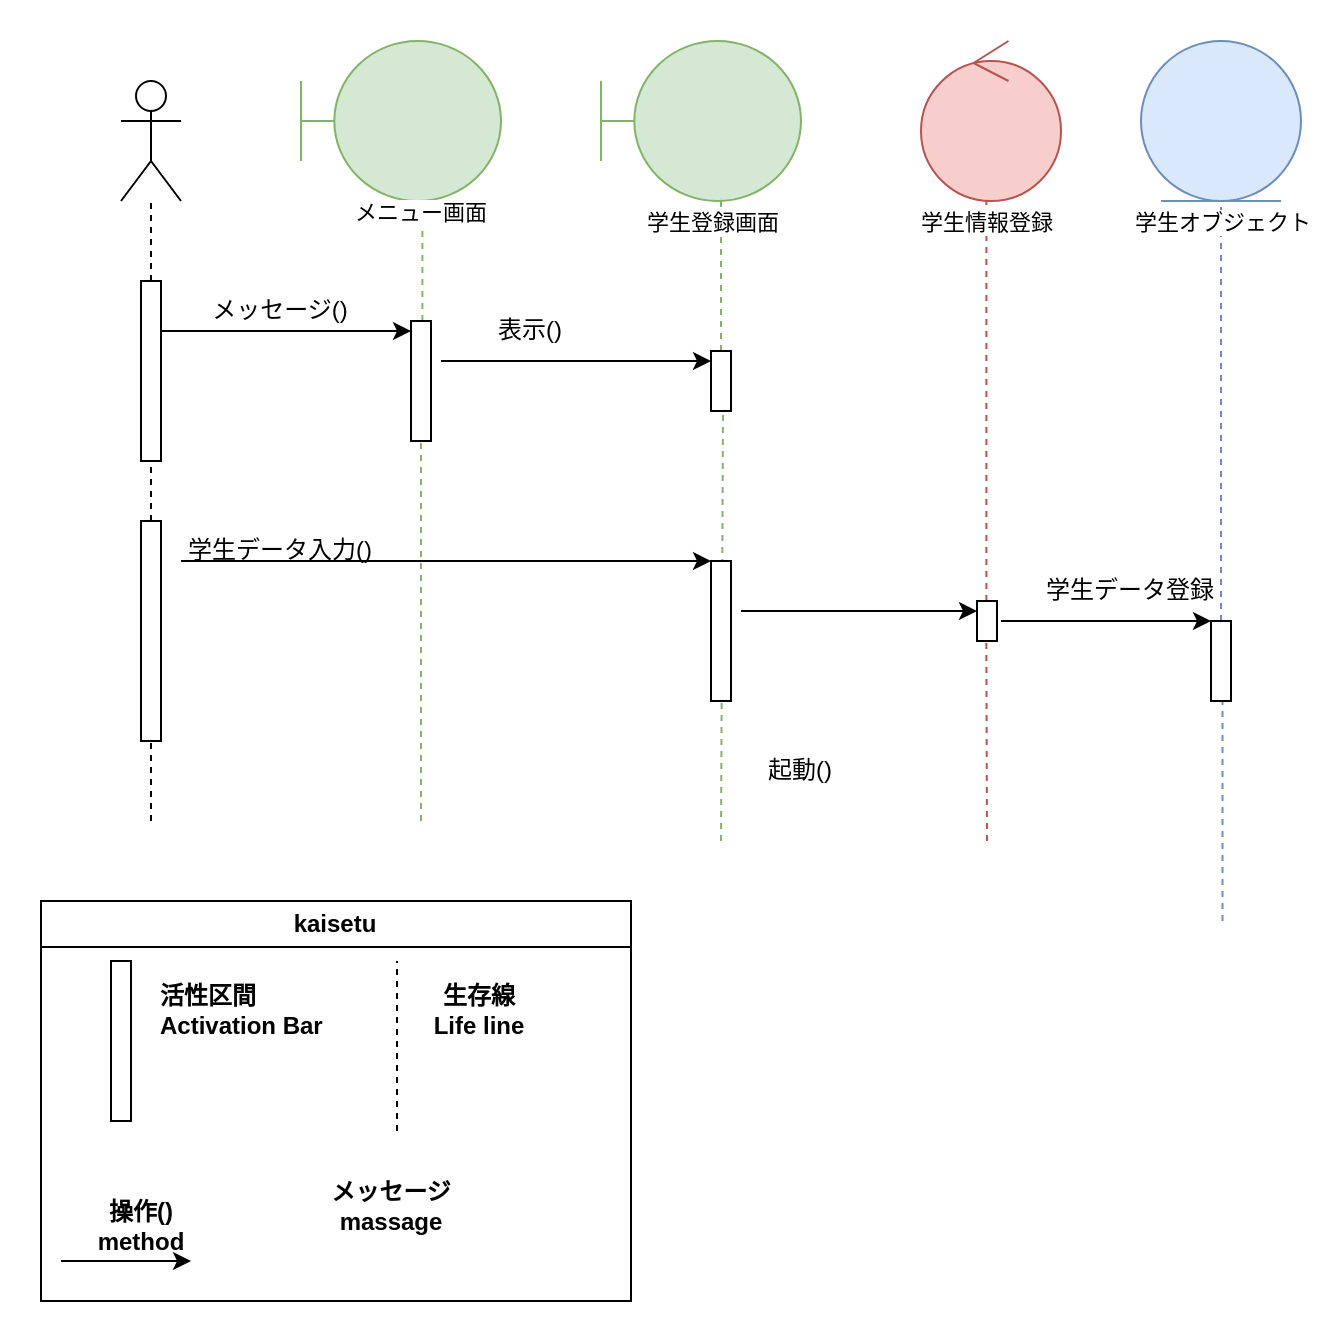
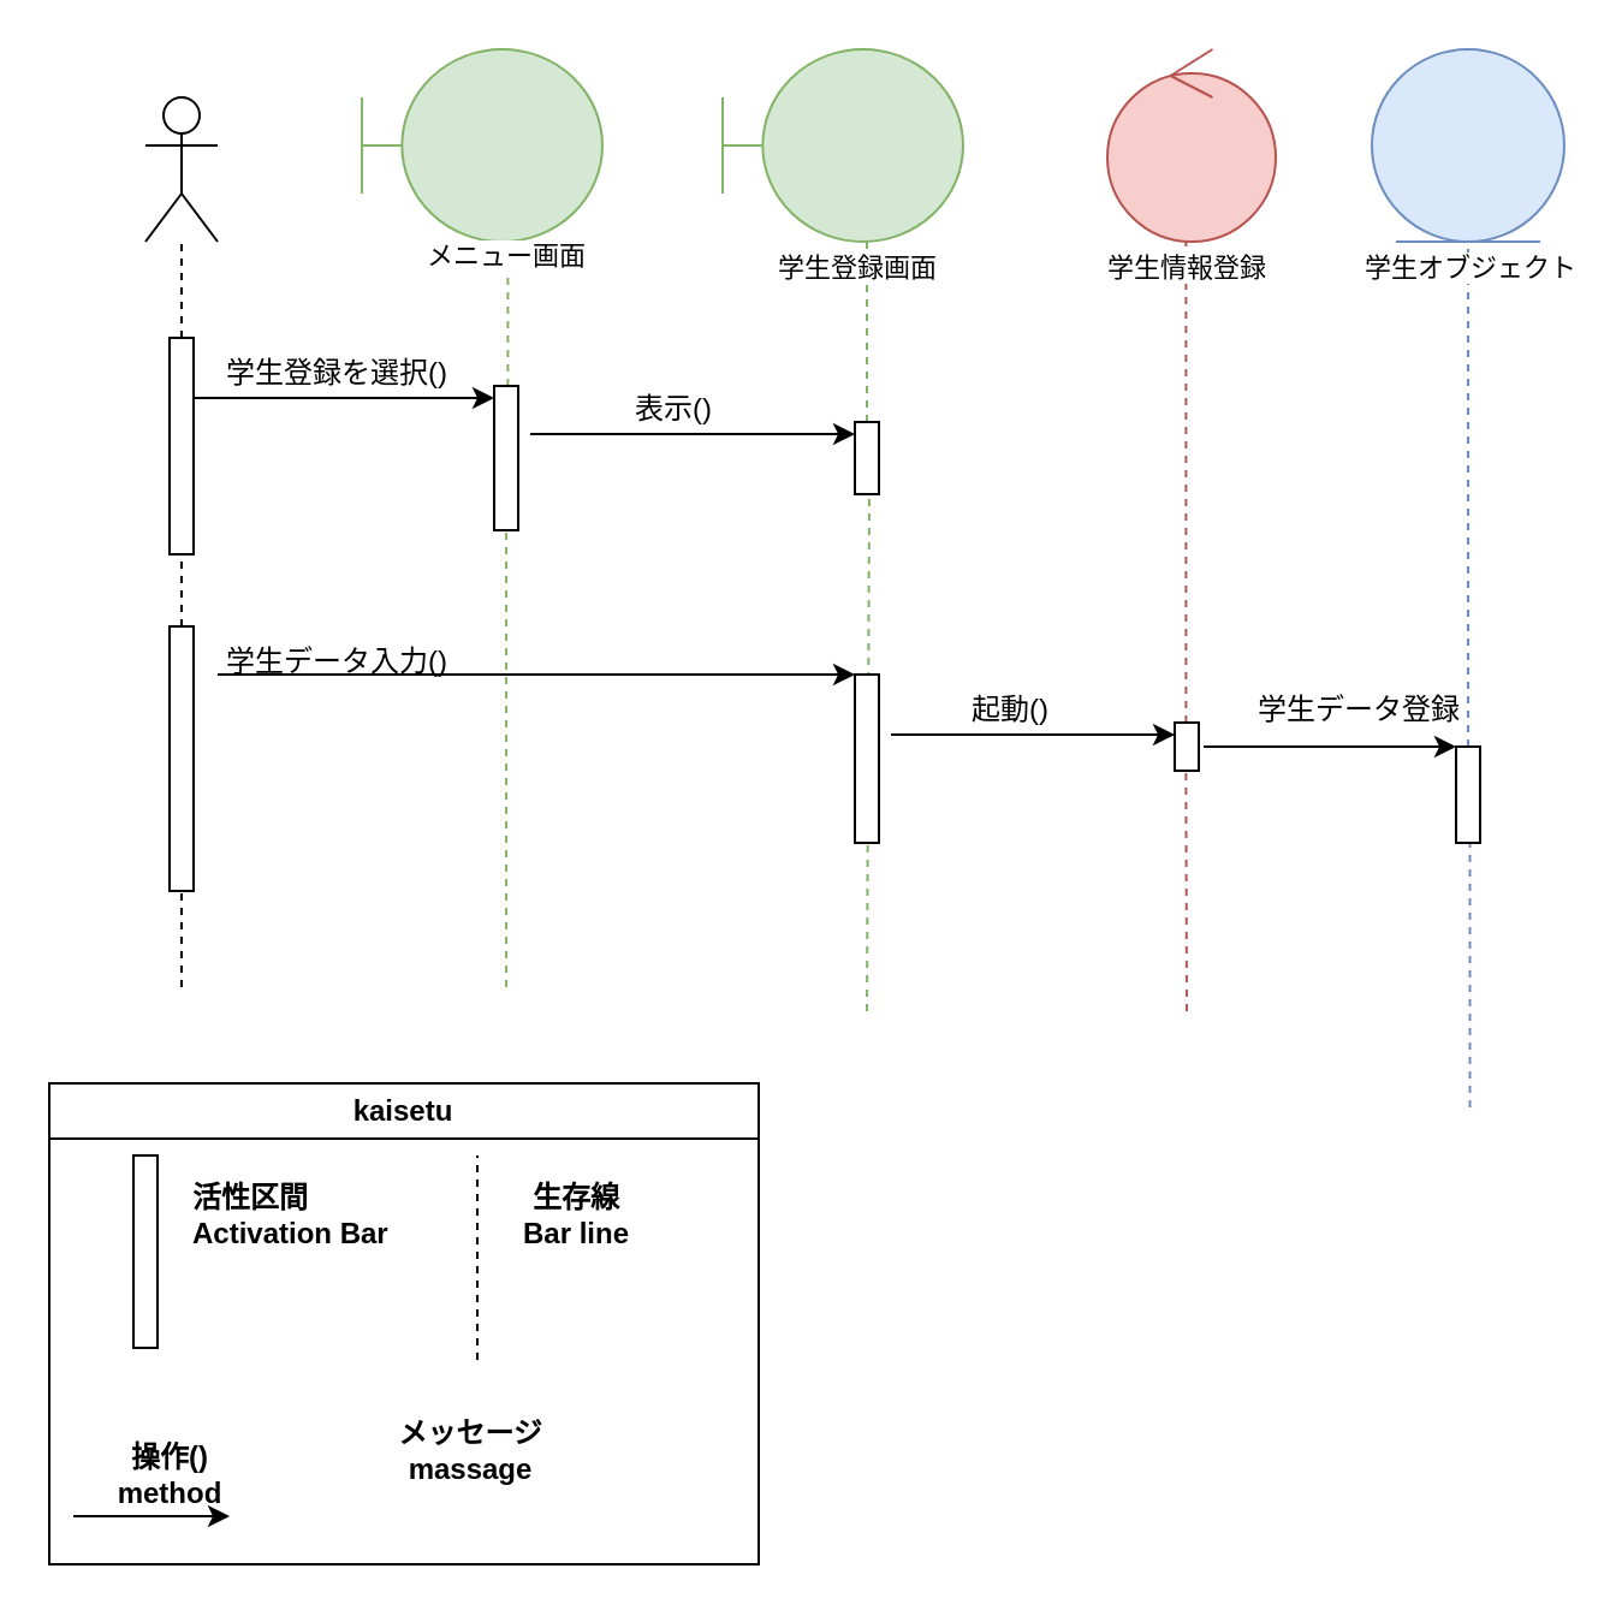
- <mxCell id="29" value="メッセージ()" style="text;html=1;align=center;verticalAlign=middle;whiteSpace=wrap;rounded=0;" vertex="1" parent="1"><mxGeometry x="90" y="140" width="100" height="30" as="geometry" /></mxCell>
+ <mxCell id="29" value="学生登録を選択()" style="text;html=1;align=center;verticalAlign=middle;whiteSpace=wrap;rounded=0;" vertex="1" parent="1"><mxGeometry x="90" y="140" width="100" height="30" as="geometry" /></mxCell>
- <mxCell id="46" value="表示()" style="text;html=1;align=center;verticalAlign=middle;whiteSpace=wrap;rounded=0;" vertex="1" parent="1"><mxGeometry x="235" y="150" width="60" height="30" as="geometry" /></mxCell>
+ <mxCell id="46" value="表示()" style="text;html=1;align=center;verticalAlign=middle;whiteSpace=wrap;rounded=0;" vertex="1" parent="1"><mxGeometry x="250" y="155" width="60" height="30" as="geometry" /></mxCell>
- <mxCell id="47" value="起動()" style="text;html=1;align=center;verticalAlign=middle;whiteSpace=wrap;rounded=0;" vertex="1" parent="1"><mxGeometry x="370" y="370" width="60" height="30" as="geometry" /></mxCell>
+ <mxCell id="47" value="起動()" style="text;html=1;align=center;verticalAlign=middle;whiteSpace=wrap;rounded=0;" vertex="1" parent="1"><mxGeometry x="390" y="280" width="60" height="30" as="geometry" /></mxCell>
- <mxCell id="24" value="生存線&lt;div&gt;Life line&lt;/div&gt;" style="text;align=center;fontStyle=1;verticalAlign=middle;spacingLeft=3;spacingRight=3;strokeColor=none;rotatable=0;points=[[0,0.5],[1,0.5]];portConstraint=eastwest;html=1;" vertex="1" parent="1"><mxGeometry x="199" y="492" width="80" height="26" as="geometry" /></mxCell>
+ <mxCell id="24" value="生存線&lt;div&gt;Bar line&lt;/div&gt;" style="text;align=center;fontStyle=1;verticalAlign=middle;spacingLeft=3;spacingRight=3;strokeColor=none;rotatable=0;points=[[0,0.5],[1,0.5]];portConstraint=eastwest;html=1;" vertex="1" parent="1"><mxGeometry x="199" y="492" width="80" height="26" as="geometry" /></mxCell>
